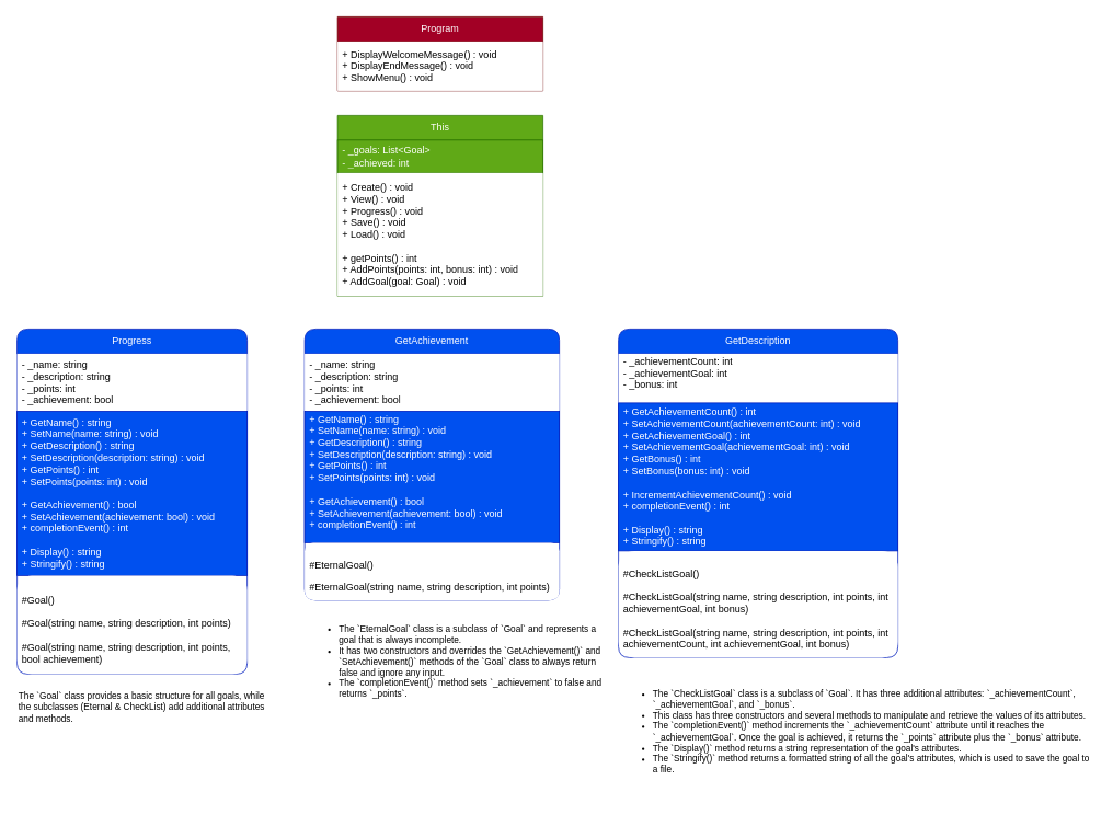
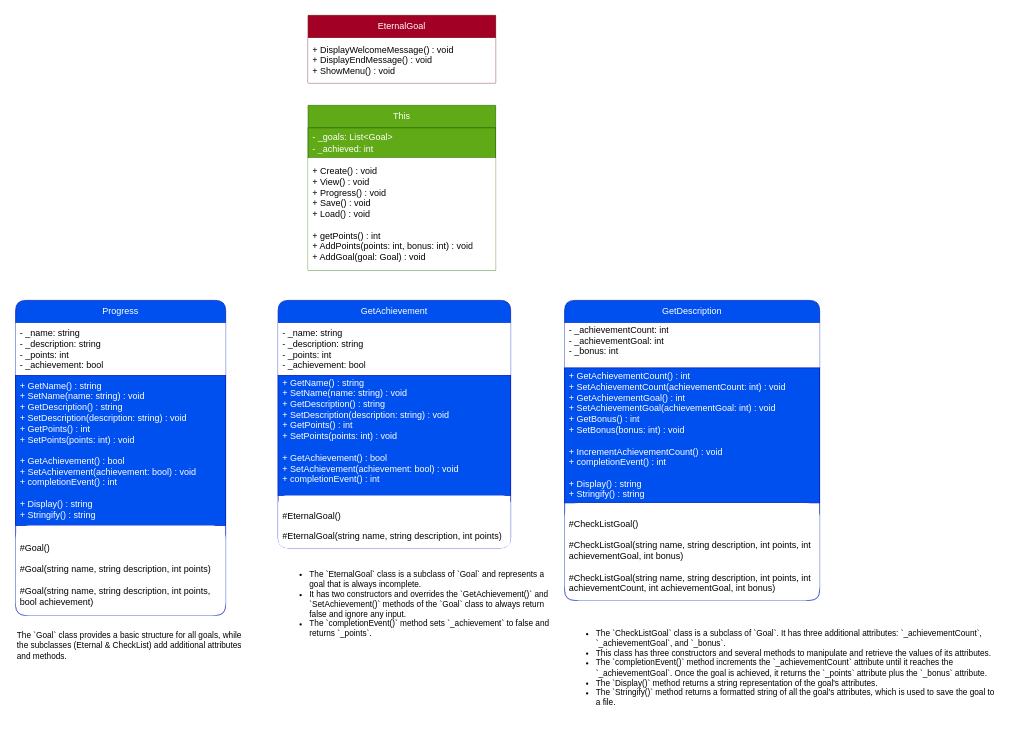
- <mxCell id="2" value="Program" style="swimlane;fontStyle=0;childLayout=stackLayout;horizontal=1;startSize=30;horizontalStack=0;resizeParent=1;resizeParentMax=0;resizeLast=0;collapsible=1;marginBottom=0;whiteSpace=wrap;html=1;fillColor=#a20025;fontColor=#ffffff;strokeColor=#6F0000;" parent="1" vertex="1"><mxGeometry x="410" y="20" width="250" height="90" as="geometry" /></mxCell>
+ <mxCell id="2" value="EternalGoal" style="swimlane;fontStyle=0;childLayout=stackLayout;horizontal=1;startSize=30;horizontalStack=0;resizeParent=1;resizeParentMax=0;resizeLast=0;collapsible=1;marginBottom=0;whiteSpace=wrap;html=1;fillColor=#a20025;fontColor=#ffffff;strokeColor=#6F0000;" parent="1" vertex="1"><mxGeometry x="410" y="20" width="250" height="90" as="geometry" /></mxCell>
